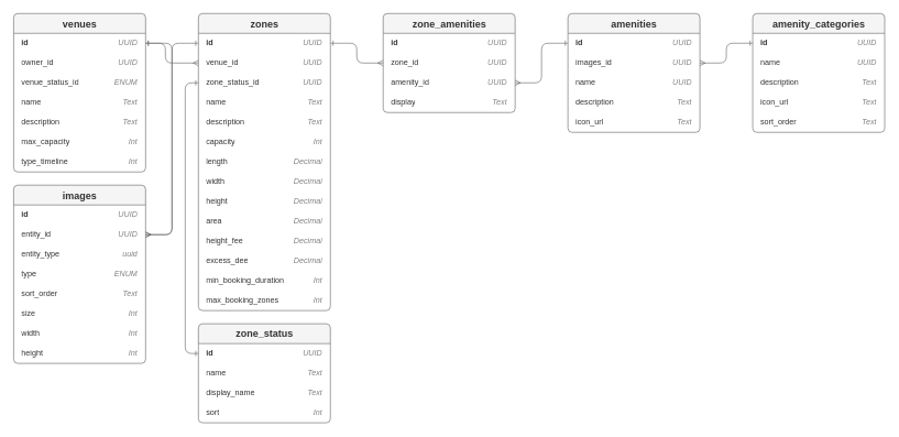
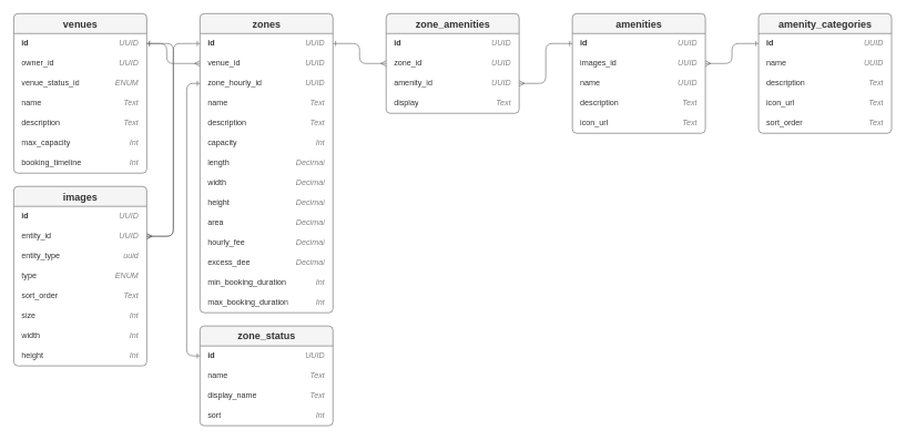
- <mxCell id="32" value="zone_status_id" style="shape=partialRectangle;connectable=0;fillColor=none;top=0;left=0;bottom=0;right=0;align=left;spacingLeft=10;overflow=hidden;html=1;cloneable=1;rotatable=1;pointerEvents=1;expand=1;swimlaneFillColor=none;fontStyle=0;fontColor=light-dark(#333333, #ededed);swimlaneLine=0;textShadow=0;labelBorderColor=none;labelBackgroundColor=none;verticalAlign=middle;strokeColor=light-dark(#333333, #ededed);" vertex="1" parent="31"><mxGeometry width="133.517" height="30" as="geometry"><mxRectangle width="133.517" height="30" as="alternateBounds" /></mxGeometry></mxCell>
+ <mxCell id="32" value="zone_hourly_id" style="shape=partialRectangle;connectable=0;fillColor=none;top=0;left=0;bottom=0;right=0;align=left;spacingLeft=10;overflow=hidden;html=1;cloneable=1;rotatable=1;pointerEvents=1;expand=1;swimlaneFillColor=none;fontStyle=0;fontColor=light-dark(#333333, #ededed);swimlaneLine=0;textShadow=0;labelBorderColor=none;labelBackgroundColor=none;verticalAlign=middle;strokeColor=light-dark(#333333, #ededed);" vertex="1" parent="31"><mxGeometry width="133.517" height="30" as="geometry"><mxRectangle width="133.517" height="30" as="alternateBounds" /></mxGeometry></mxCell>
- <mxCell id="22" value="type_timeline" style="shape=partialRectangle;connectable=0;fillColor=none;top=0;left=0;bottom=0;right=0;align=left;spacingLeft=10;overflow=hidden;html=1;cloneable=1;rotatable=1;pointerEvents=1;expand=1;swimlaneFillColor=none;fontStyle=0;fontColor=light-dark(#333333, #ededed);swimlaneLine=0;textShadow=0;labelBorderColor=none;labelBackgroundColor=none;verticalAlign=middle;strokeColor=light-dark(#333333, #ededed);" vertex="1" parent="21"><mxGeometry width="120" height="30" as="geometry"><mxRectangle width="120" height="30" as="alternateBounds" /></mxGeometry></mxCell>
+ <mxCell id="22" value="booking_timeline" style="shape=partialRectangle;connectable=0;fillColor=none;top=0;left=0;bottom=0;right=0;align=left;spacingLeft=10;overflow=hidden;html=1;cloneable=1;rotatable=1;pointerEvents=1;expand=1;swimlaneFillColor=none;fontStyle=0;fontColor=light-dark(#333333, #ededed);swimlaneLine=0;textShadow=0;labelBorderColor=none;labelBackgroundColor=none;verticalAlign=middle;strokeColor=light-dark(#333333, #ededed);" vertex="1" parent="21"><mxGeometry width="120" height="30" as="geometry"><mxRectangle width="120" height="30" as="alternateBounds" /></mxGeometry></mxCell>
- <mxCell id="56" value="height_fee" style="shape=partialRectangle;connectable=0;fillColor=none;top=0;left=0;bottom=0;right=0;align=left;spacingLeft=10;overflow=hidden;html=1;cloneable=1;rotatable=1;pointerEvents=1;expand=1;swimlaneFillColor=none;fontStyle=0;fontColor=light-dark(#333333, #ededed);swimlaneLine=0;textShadow=0;labelBorderColor=none;labelBackgroundColor=none;verticalAlign=middle;strokeColor=light-dark(#333333, #ededed);" vertex="1" parent="55"><mxGeometry width="133.517" height="30" as="geometry"><mxRectangle width="133.517" height="30" as="alternateBounds" /></mxGeometry></mxCell>
+ <mxCell id="56" value="hourly_fee" style="shape=partialRectangle;connectable=0;fillColor=none;top=0;left=0;bottom=0;right=0;align=left;spacingLeft=10;overflow=hidden;html=1;cloneable=1;rotatable=1;pointerEvents=1;expand=1;swimlaneFillColor=none;fontStyle=0;fontColor=light-dark(#333333, #ededed);swimlaneLine=0;textShadow=0;labelBorderColor=none;labelBackgroundColor=none;verticalAlign=middle;strokeColor=light-dark(#333333, #ededed);" vertex="1" parent="55"><mxGeometry width="133.517" height="30" as="geometry"><mxRectangle width="133.517" height="30" as="alternateBounds" /></mxGeometry></mxCell>
- <mxCell id="65" value="max_booking_zones" style="shape=partialRectangle;connectable=0;fillColor=none;top=0;left=0;bottom=0;right=0;align=left;spacingLeft=10;overflow=hidden;html=1;cloneable=1;rotatable=1;pointerEvents=1;expand=1;swimlaneFillColor=none;fontStyle=0;fontColor=light-dark(#333333, #ededed);swimlaneLine=0;textShadow=0;labelBorderColor=none;labelBackgroundColor=none;verticalAlign=middle;strokeColor=light-dark(#333333, #ededed);" vertex="1" parent="64"><mxGeometry width="133.517" height="30" as="geometry"><mxRectangle width="133.517" height="30" as="alternateBounds" /></mxGeometry></mxCell>
+ <mxCell id="65" value="max_booking_duration" style="shape=partialRectangle;connectable=0;fillColor=none;top=0;left=0;bottom=0;right=0;align=left;spacingLeft=10;overflow=hidden;html=1;cloneable=1;rotatable=1;pointerEvents=1;expand=1;swimlaneFillColor=none;fontStyle=0;fontColor=light-dark(#333333, #ededed);swimlaneLine=0;textShadow=0;labelBorderColor=none;labelBackgroundColor=none;verticalAlign=middle;strokeColor=light-dark(#333333, #ededed);" vertex="1" parent="64"><mxGeometry width="133.517" height="30" as="geometry"><mxRectangle width="133.517" height="30" as="alternateBounds" /></mxGeometry></mxCell>
